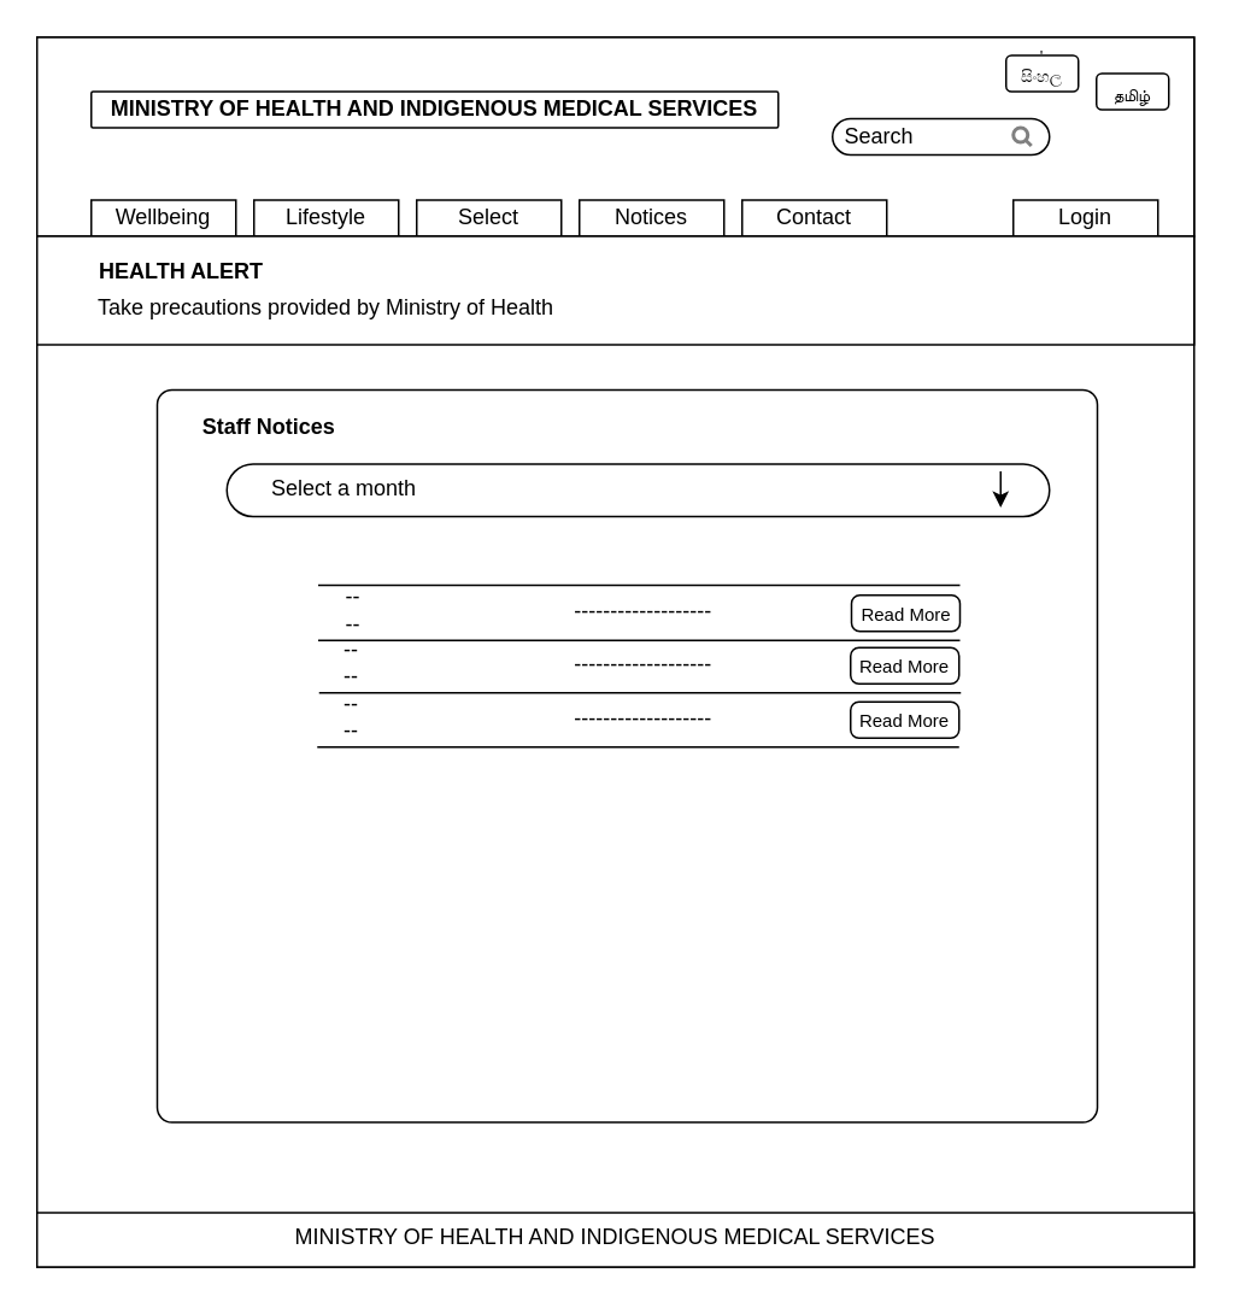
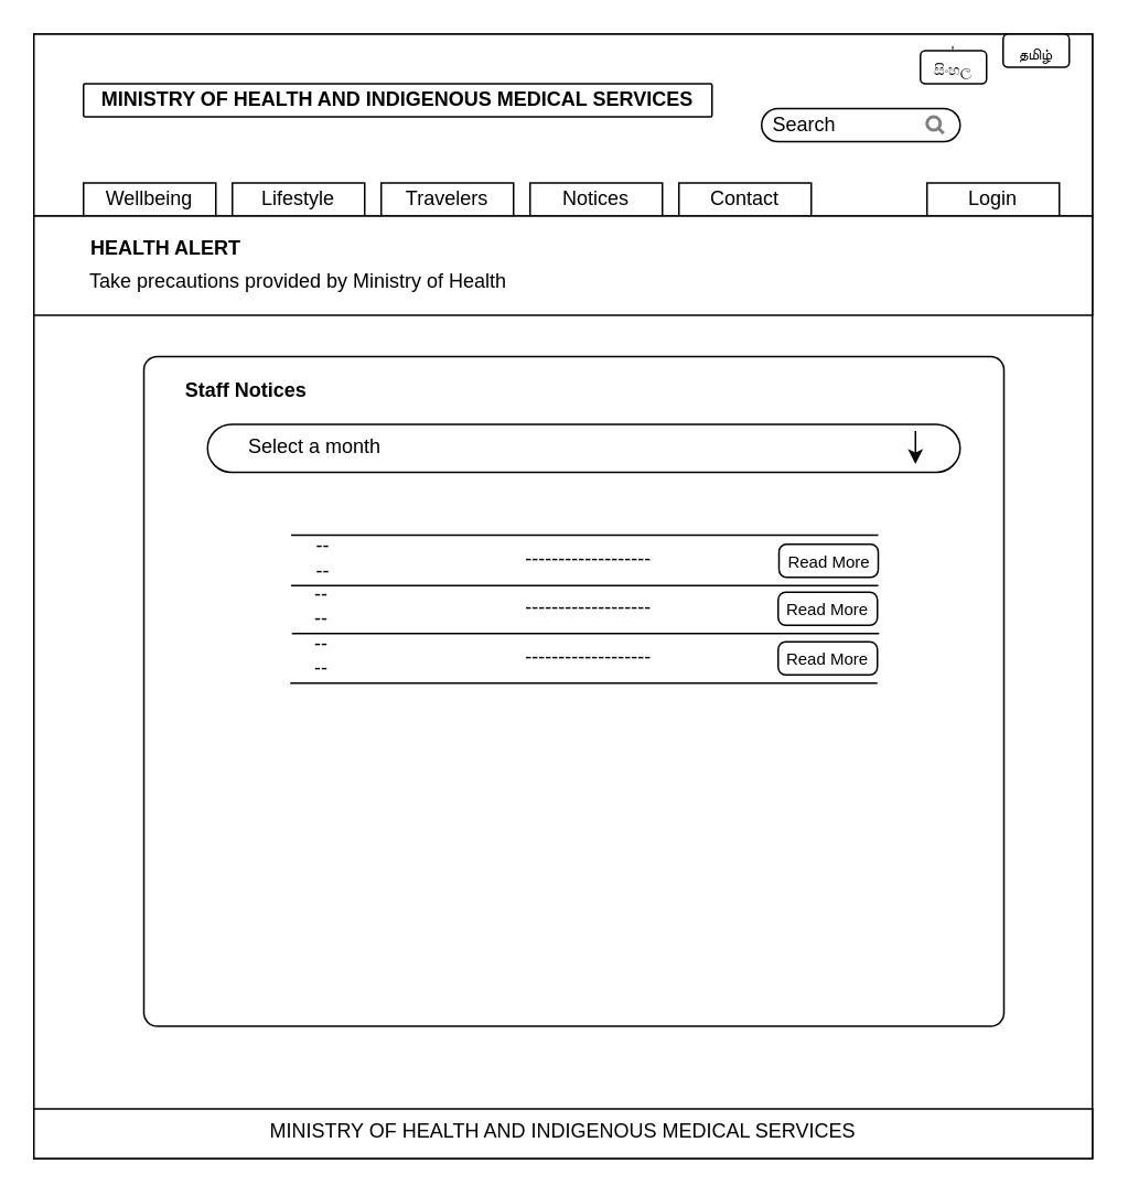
- <mxCell id="22" value="&lt;br style=&quot;font-size: 9px;&quot;&gt;&lt;span style=&quot;font-family: arial, sans-serif; text-align: left; white-space: pre-wrap; font-size: 9px;&quot;&gt;தமிழ்&lt;/span&gt;" style="rounded=1;whiteSpace=wrap;html=1;shadow=0;glass=0;comic=0;strokeColor=#000000;perimeterSpacing=0;strokeWidth=1;verticalAlign=bottom;fontSize=9;spacing=1;fontColor=#000000;" vertex="1" parent="1"><mxGeometry x="606" y="40" width="40" height="20" as="geometry" /></mxCell>
+ <mxCell id="22" value="&lt;br style=&quot;font-size: 9px;&quot;&gt;&lt;span style=&quot;font-family: arial, sans-serif; text-align: left; white-space: pre-wrap; font-size: 9px;&quot;&gt;தமிழ்&lt;/span&gt;" style="rounded=1;whiteSpace=wrap;html=1;shadow=0;glass=0;comic=0;strokeColor=#000000;perimeterSpacing=0;strokeWidth=1;verticalAlign=bottom;fontSize=9;spacing=1;fontColor=#000000;" vertex="1" parent="1"><mxGeometry x="606" y="20" width="40" height="20" as="geometry" /></mxCell>
- <mxCell id="11" value="Select" style="text;html=1;strokeColor=none;fillColor=none;align=center;verticalAlign=middle;whiteSpace=wrap;rounded=0;" vertex="1" parent="1"><mxGeometry x="250" y="110" width="40" height="20" as="geometry" /></mxCell>
+ <mxCell id="11" value="Travelers" style="text;html=1;strokeColor=none;fillColor=none;align=center;verticalAlign=middle;whiteSpace=wrap;rounded=0;" vertex="1" parent="1"><mxGeometry x="250" y="110" width="40" height="20" as="geometry" /></mxCell>
